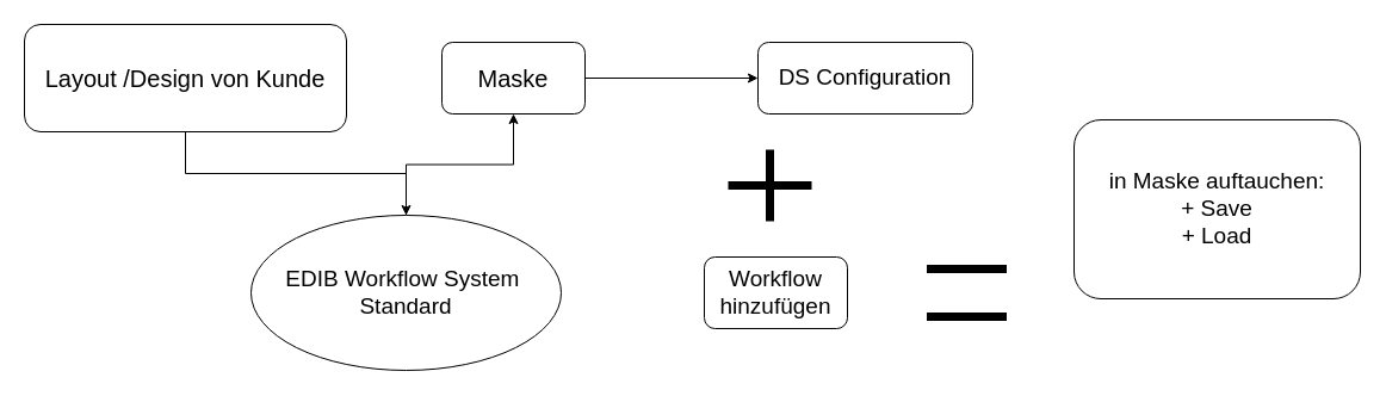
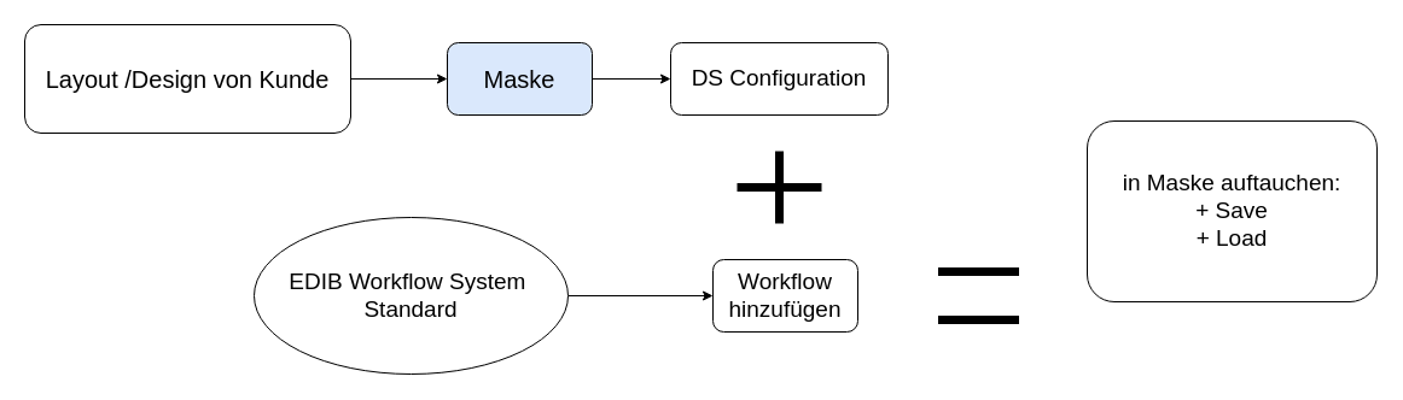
- <mxCell id="12" value="Maske" style="rounded=1;whiteSpace=wrap;html=1;fontSize=20;" vertex="1" parent="1"><mxGeometry x="370" y="35" width="120" height="60" as="geometry" /></mxCell>
+ <mxCell id="12" value="Maske" style="rounded=1;whiteSpace=wrap;html=1;fontSize=20;fillColor=#dae8fc;" vertex="1" parent="1"><mxGeometry x="370" y="35" width="120" height="60" as="geometry" /></mxCell>
- <mxCell id="3" value="DS Configuration" style="rounded=1;whiteSpace=wrap;html=1;fontSize=19;" vertex="1" parent="1"><mxGeometry x="635" y="35" width="180" height="60" as="geometry" /></mxCell>
+ <mxCell id="3" value="DS Configuration" style="rounded=1;whiteSpace=wrap;html=1;fontSize=19;" vertex="1" parent="1"><mxGeometry x="555" y="35" width="180" height="60" as="geometry" /></mxCell>
- <mxCell id="6" style="edgeStyle=orthogonalEdgeStyle;rounded=0;orthogonalLoop=1;jettySize=auto;html=1;fontSize=19;" edge="1" parent="1" source="7" target="12"><mxGeometry relative="1" as="geometry" /></mxCell>
+ <mxCell id="6" style="edgeStyle=orthogonalEdgeStyle;rounded=0;orthogonalLoop=1;jettySize=auto;html=1;fontSize=19;" edge="1" parent="1" source="7" target="5"><mxGeometry relative="1" as="geometry" /></mxCell>
- <mxCell id="9" style="edgeStyle=orthogonalEdgeStyle;rounded=0;orthogonalLoop=1;jettySize=auto;html=1;fontSize=20;" edge="1" parent="1" source="10" target="7"><mxGeometry relative="1" as="geometry" /></mxCell>
+ <mxCell id="9" style="edgeStyle=orthogonalEdgeStyle;rounded=0;orthogonalLoop=1;jettySize=auto;html=1;fontSize=20;" edge="1" parent="1" source="10" target="12"><mxGeometry relative="1" as="geometry" /></mxCell>
